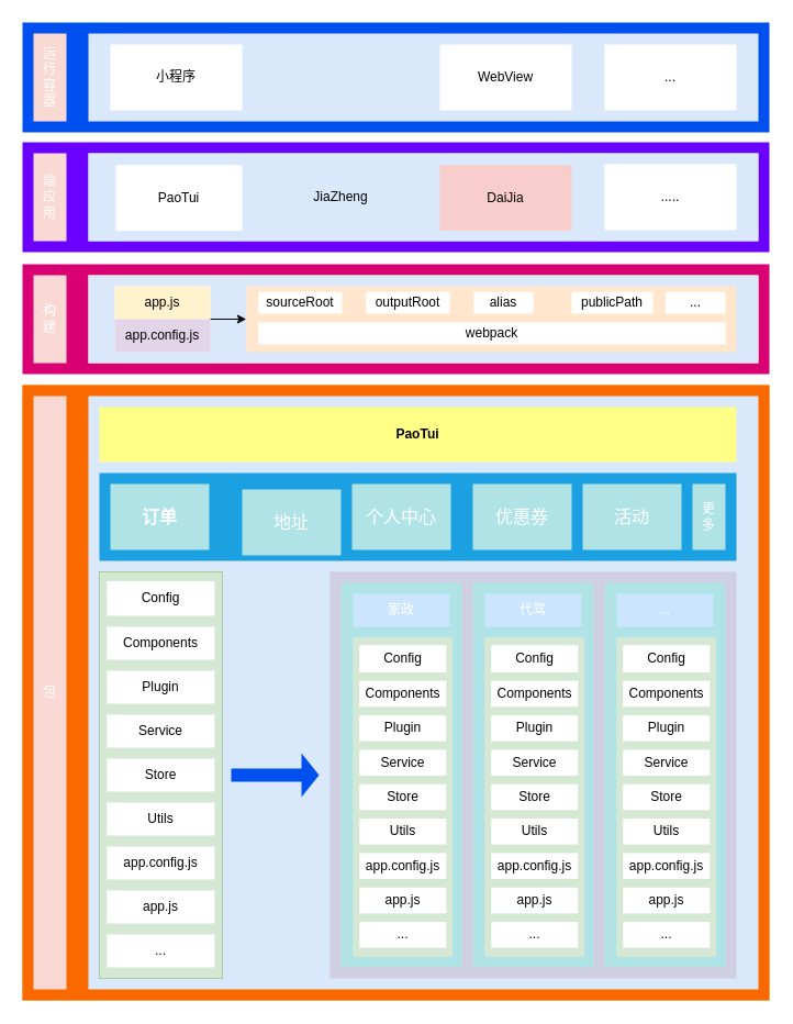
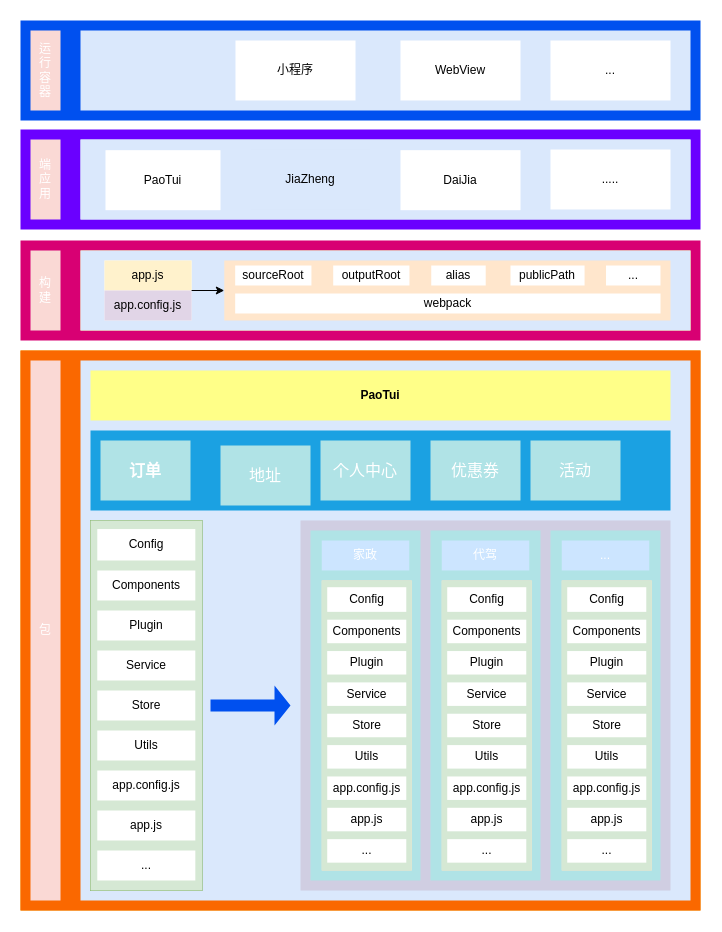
- <mxCell id="6" value="小程序" style="rounded=0;whiteSpace=wrap;html=1;glass=0;sketch=0;fontFamily=Helvetica;fontSize=12;strokeWidth=2;strokeColor=none;" parent="2" vertex="1"><mxGeometry x="80" y="20" width="120" height="60" as="geometry" /></mxCell>
+ <mxCell id="6" value="小程序" style="rounded=0;whiteSpace=wrap;html=1;glass=0;sketch=0;fontFamily=Helvetica;fontSize=12;strokeWidth=2;strokeColor=none;" parent="2" vertex="1"><mxGeometry x="215" y="20" width="120" height="60" as="geometry" /></mxCell>
- <mxCell id="16" value="DaiJia" style="rounded=0;whiteSpace=wrap;html=1;strokeColor=none;fillColor=#f8cecc;" parent="12" vertex="1"><mxGeometry x="320" y="10.67" width="120" height="60" as="geometry" /></mxCell>
+ <mxCell id="16" value="DaiJia" style="rounded=0;whiteSpace=wrap;html=1;strokeColor=none;" parent="12" vertex="1"><mxGeometry x="320" y="10.67" width="120" height="60" as="geometry" /></mxCell>
- <mxCell id="32" value="publicPath" style="rounded=0;whiteSpace=wrap;html=1;strokeColor=none;" parent="21" vertex="1"><mxGeometry x="440" y="15" width="74.071" height="20" as="geometry" /></mxCell>
+ <mxCell id="32" value="publicPath" style="rounded=0;whiteSpace=wrap;html=1;strokeColor=none;" parent="21" vertex="1"><mxGeometry x="430" y="15" width="74.071" height="20" as="geometry" /></mxCell>
- <mxCell id="100" value="&lt;font style=&quot;font-size: 12px&quot; color=&quot;#ffffff&quot;&gt;更&lt;br&gt;多&lt;/font&gt;" style="rounded=0;whiteSpace=wrap;html=1;strokeColor=none;fillColor=#b0e3e6;flipH=1;flipV=1;" parent="94" vertex="1"><mxGeometry x="540" y="10" width="30" height="60" as="geometry" /></mxCell>
